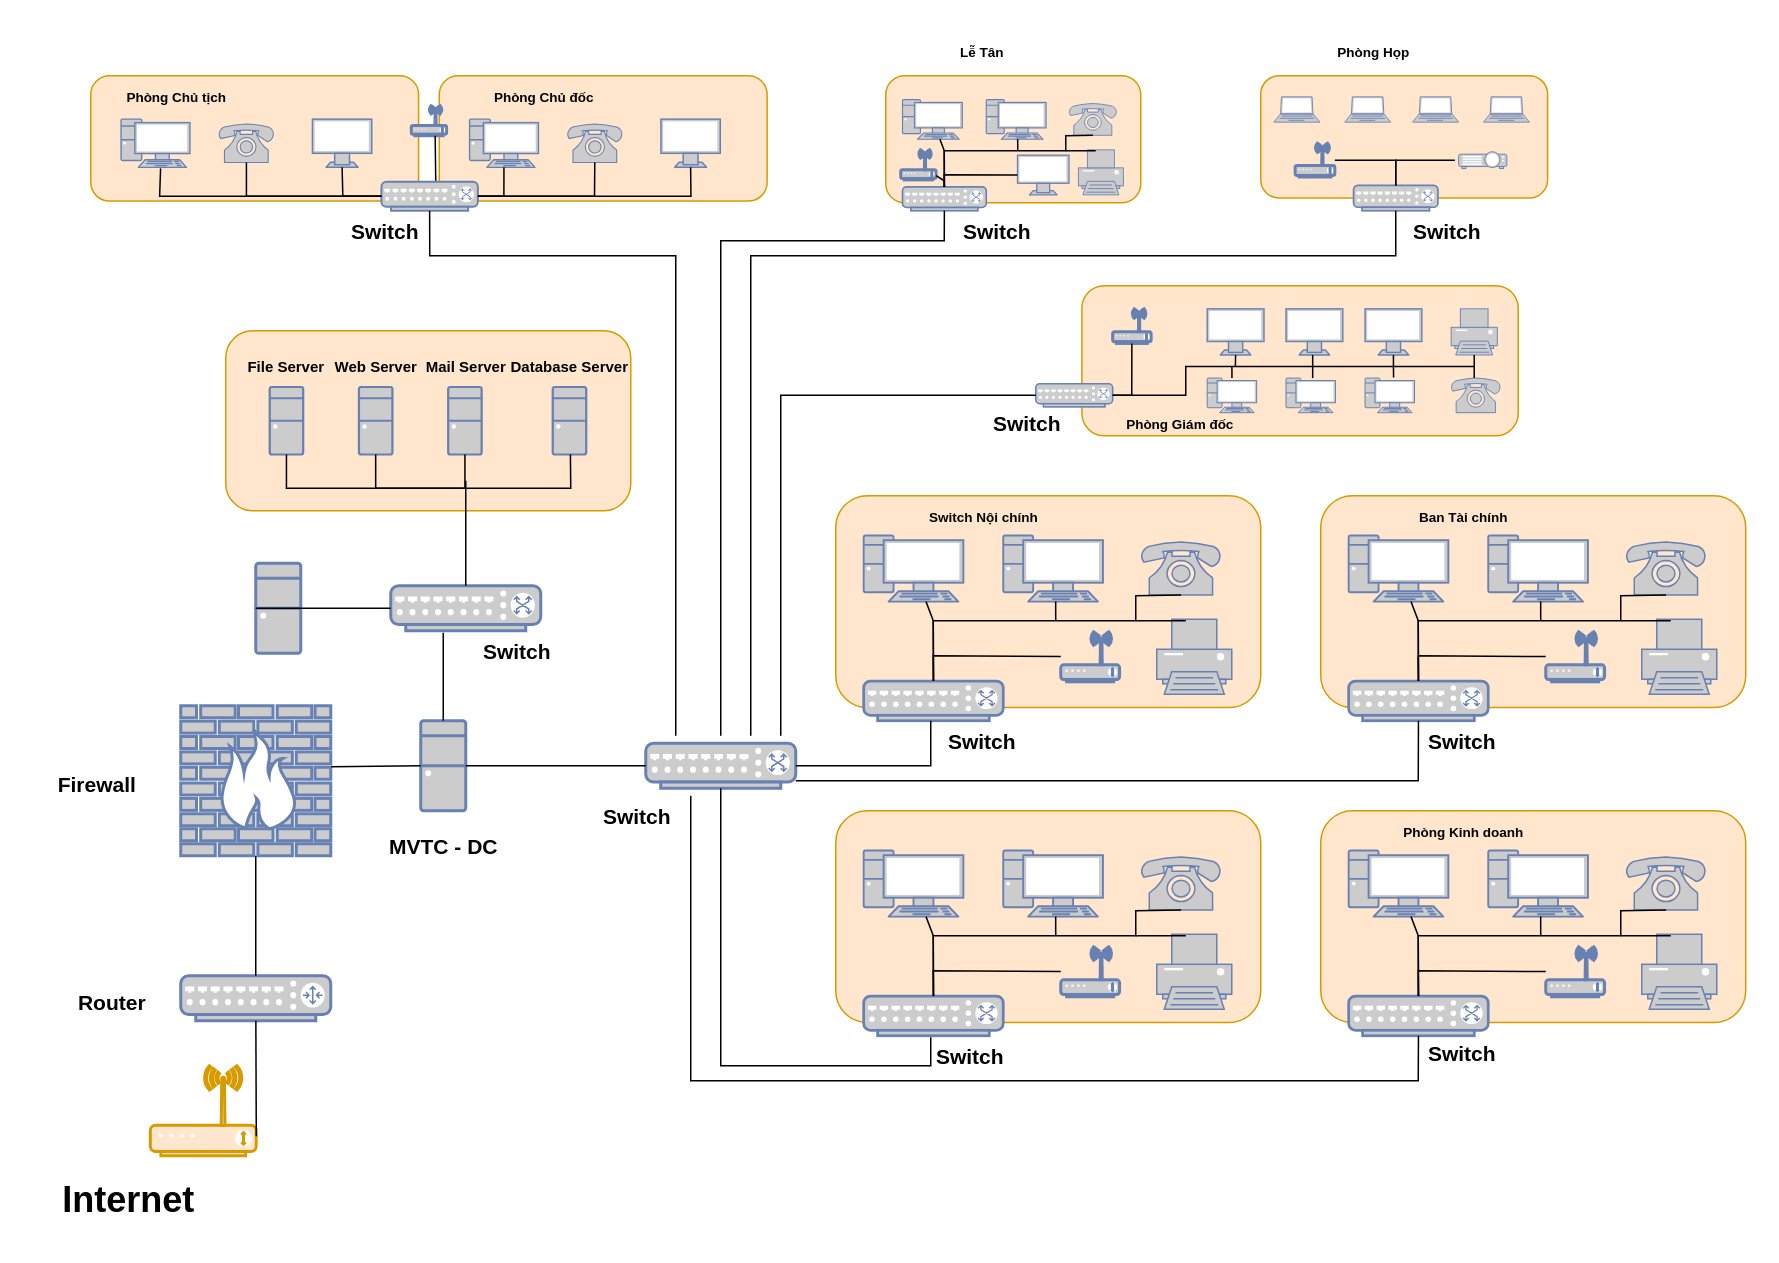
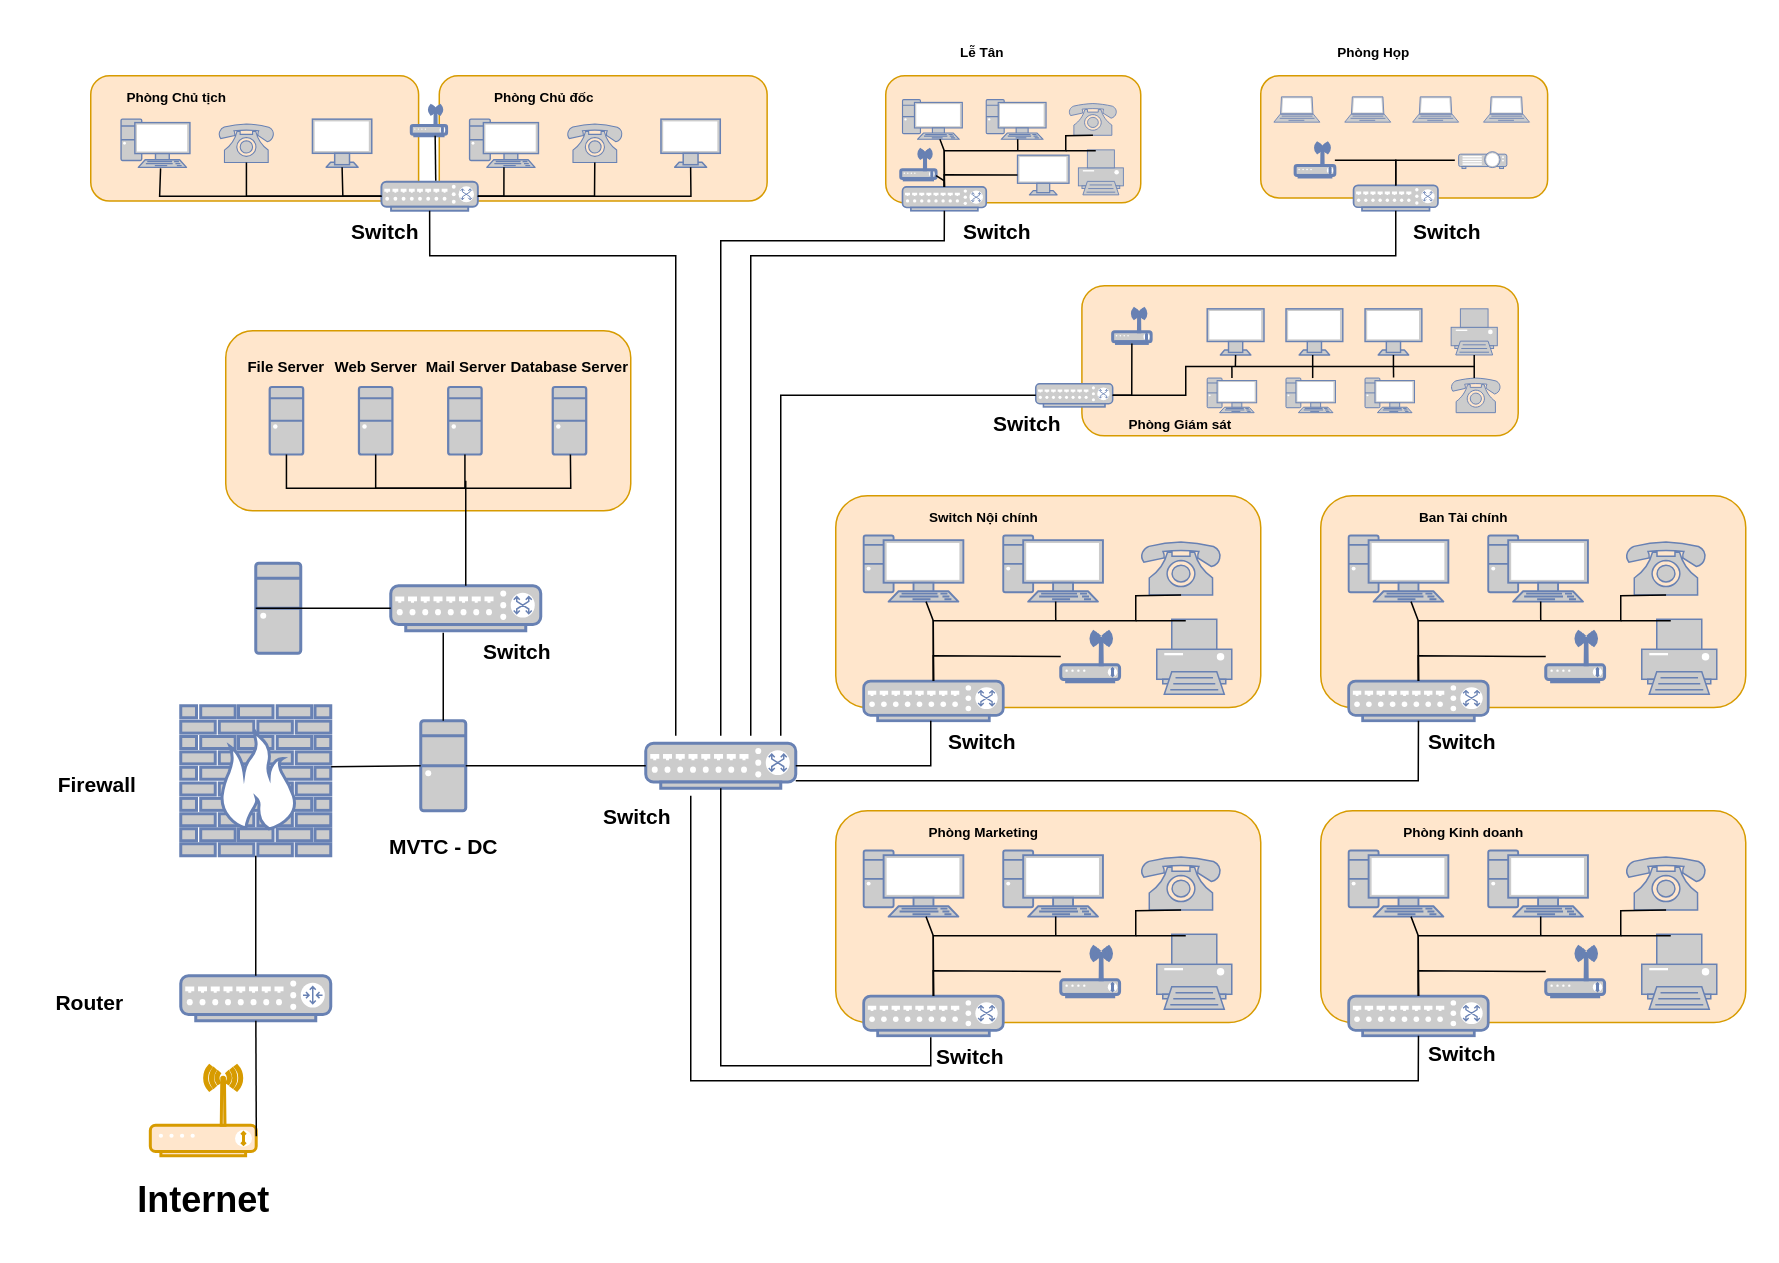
- <mxCell id="61" value="&lt;font style=&quot;font-size: 9px;&quot;&gt;Phòng Giám đốc&lt;/font&gt;" style="text;strokeColor=none;fillColor=none;html=1;fontSize=24;fontStyle=1;verticalAlign=middle;align=center;" parent="39" vertex="1"><mxGeometry x="30.77" y="77.5" width="130" height="20" as="geometry" /></mxCell>
+ <mxCell id="61" value="&lt;font style=&quot;font-size: 9px;&quot;&gt;Phòng Giám sát&lt;/font&gt;" style="text;strokeColor=none;fillColor=none;html=1;fontSize=24;fontStyle=1;verticalAlign=middle;align=center;" parent="39" vertex="1"><mxGeometry x="30.77" y="77.5" width="130" height="20" as="geometry" /></mxCell>
+ <mxCell id="118" value="&lt;font style=&quot;font-size: 9px;&quot;&gt;Phòng Marketing&lt;/font&gt;" style="text;strokeColor=none;fillColor=none;html=1;fontSize=24;fontStyle=1;verticalAlign=middle;align=center;" parent="105" vertex="1"><mxGeometry x="33.33" width="130" height="20" as="geometry" /></mxCell>
- <mxCell id="163" value="&lt;font style=&quot;font-size: 14px;&quot;&gt;Router&lt;/font&gt;" style="text;strokeColor=none;fillColor=none;html=1;fontSize=24;fontStyle=1;verticalAlign=middle;align=center;" parent="1" vertex="1"><mxGeometry x="30" y="653.75" width="87.5" height="22.5" as="geometry" /></mxCell>
+ <mxCell id="163" value="&lt;font style=&quot;font-size: 14px;&quot;&gt;Router&lt;/font&gt;" style="text;strokeColor=none;fillColor=none;html=1;fontSize=24;fontStyle=1;verticalAlign=middle;align=center;" parent="1" vertex="1"><mxGeometry x="15" y="653.75" width="87.5" height="22.5" as="geometry" /></mxCell>
- <mxCell id="162" value="Internet" style="text;strokeColor=none;fillColor=none;html=1;fontSize=24;fontStyle=1;verticalAlign=middle;align=center;" parent="1" vertex="1"><mxGeometry x="35.01" y="780" width="100" height="40" as="geometry" /></mxCell>
+ <mxCell id="162" value="Internet" style="text;strokeColor=none;fillColor=none;html=1;fontSize=24;fontStyle=1;verticalAlign=middle;align=center;" parent="1" vertex="1"><mxGeometry x="85.01" y="780" width="100" height="40" as="geometry" /></mxCell>
